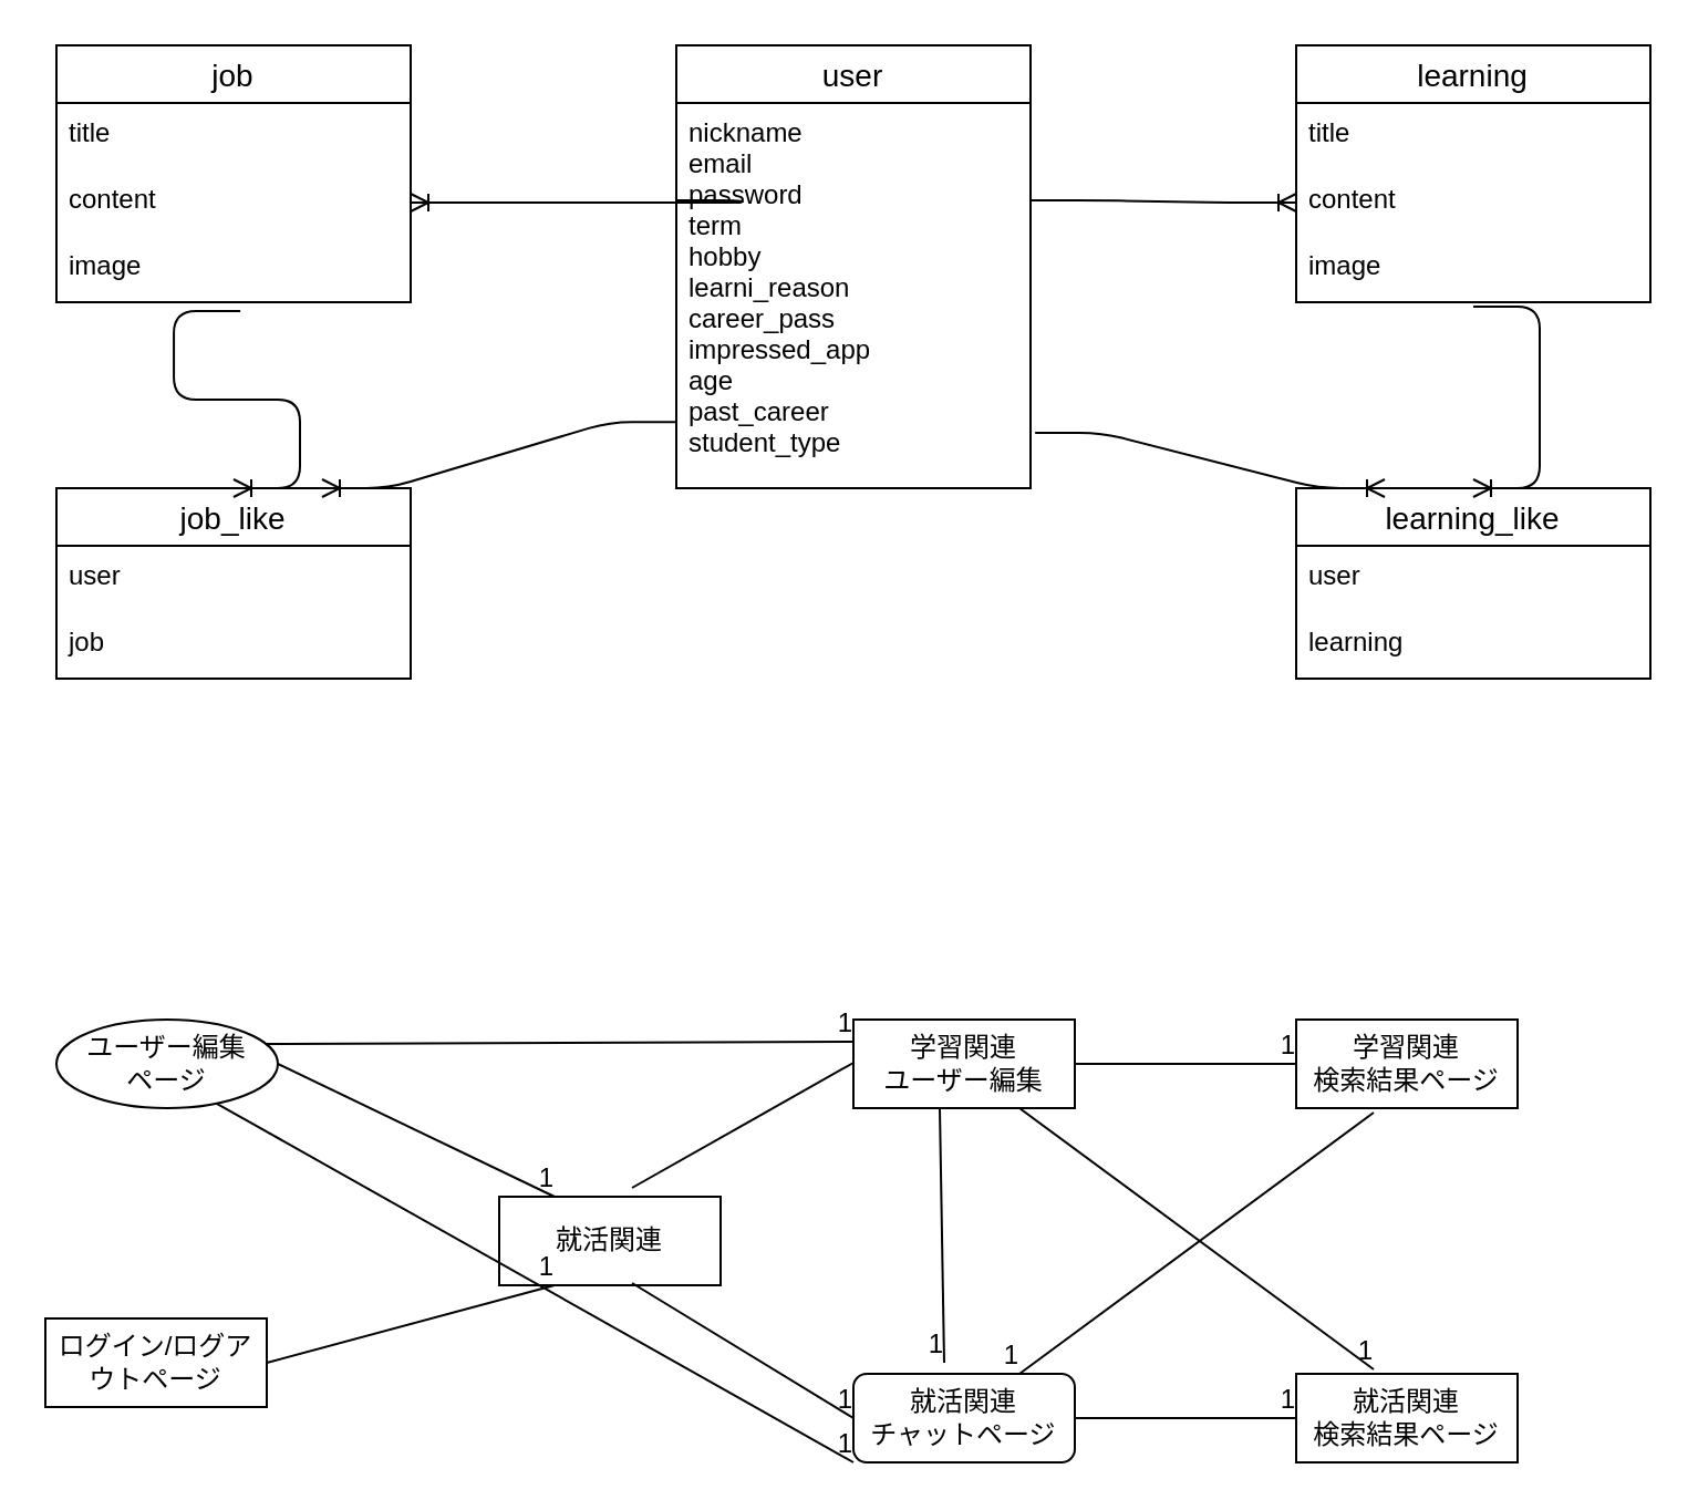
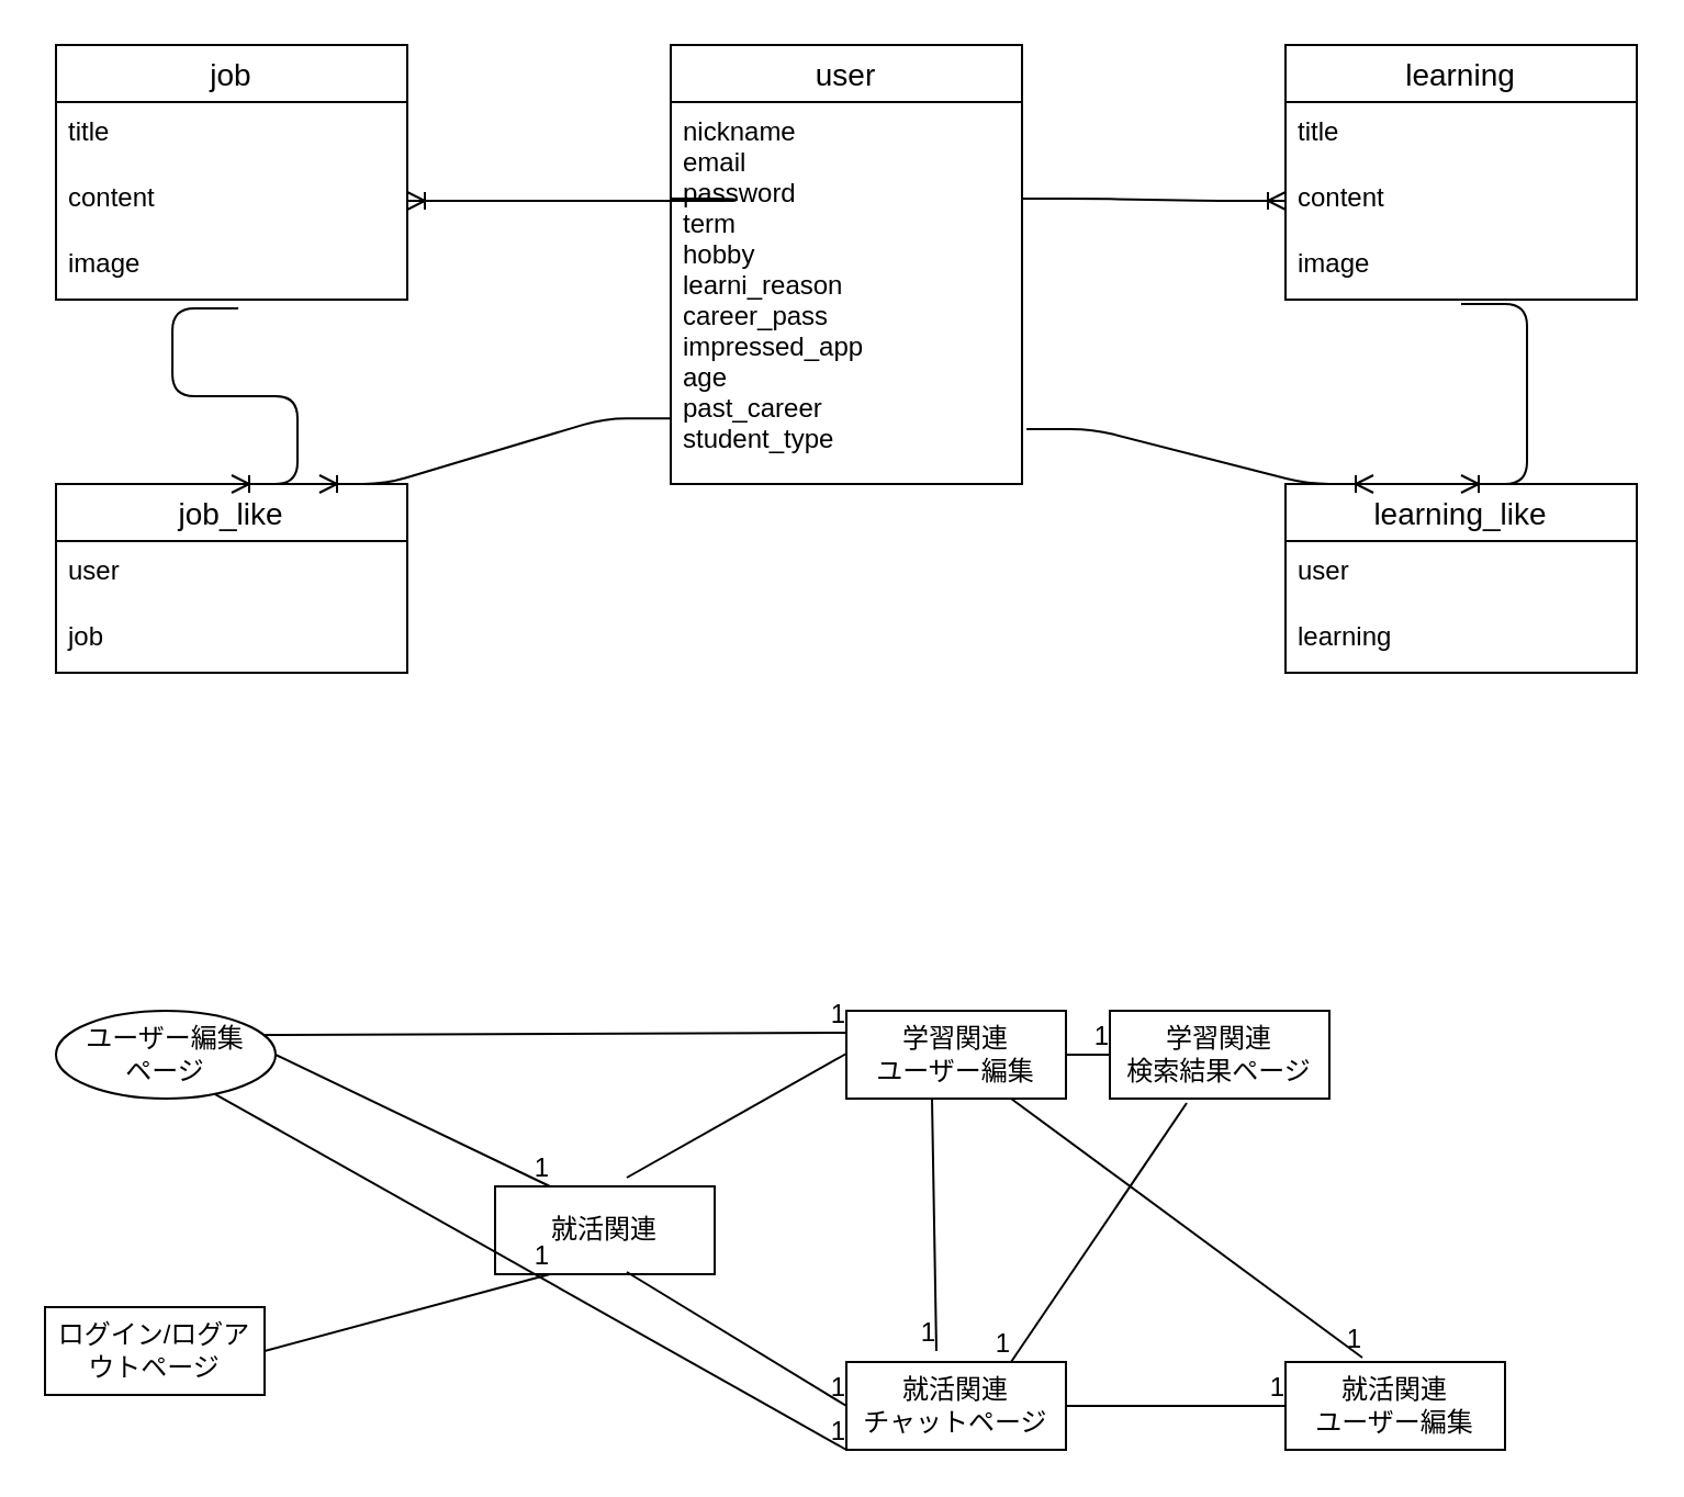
- <mxCell id="29" value="学習関連&lt;br&gt;検索結果ページ" style="whiteSpace=wrap;html=1;align=center;" vertex="1" parent="1"><mxGeometry x="585" y="460" width="100" height="40" as="geometry" /></mxCell>
+ <mxCell id="29" value="学習関連&lt;br&gt;検索結果ページ" style="whiteSpace=wrap;html=1;align=center;" vertex="1" parent="1"><mxGeometry x="505" y="460" width="100" height="40" as="geometry" /></mxCell>
- <mxCell id="28" value="就活関連&lt;br&gt;チャットページ" style="whiteSpace=wrap;html=1;align=center;rounded=1;" vertex="1" parent="1"><mxGeometry x="385" y="620" width="100" height="40" as="geometry" /></mxCell>
+ <mxCell id="28" value="就活関連&lt;br&gt;チャットページ" style="whiteSpace=wrap;html=1;align=center;" vertex="1" parent="1"><mxGeometry x="385" y="620" width="100" height="40" as="geometry" /></mxCell>
- <mxCell id="30" value="就活関連&lt;br&gt;検索結果ページ" style="whiteSpace=wrap;html=1;align=center;" vertex="1" parent="1"><mxGeometry x="585" y="620" width="100" height="40" as="geometry" /></mxCell>
+ <mxCell id="30" value="就活関連&lt;br&gt;ユーザー編集" style="whiteSpace=wrap;html=1;align=center;" vertex="1" parent="1"><mxGeometry x="585" y="620" width="100" height="40" as="geometry" /></mxCell>
